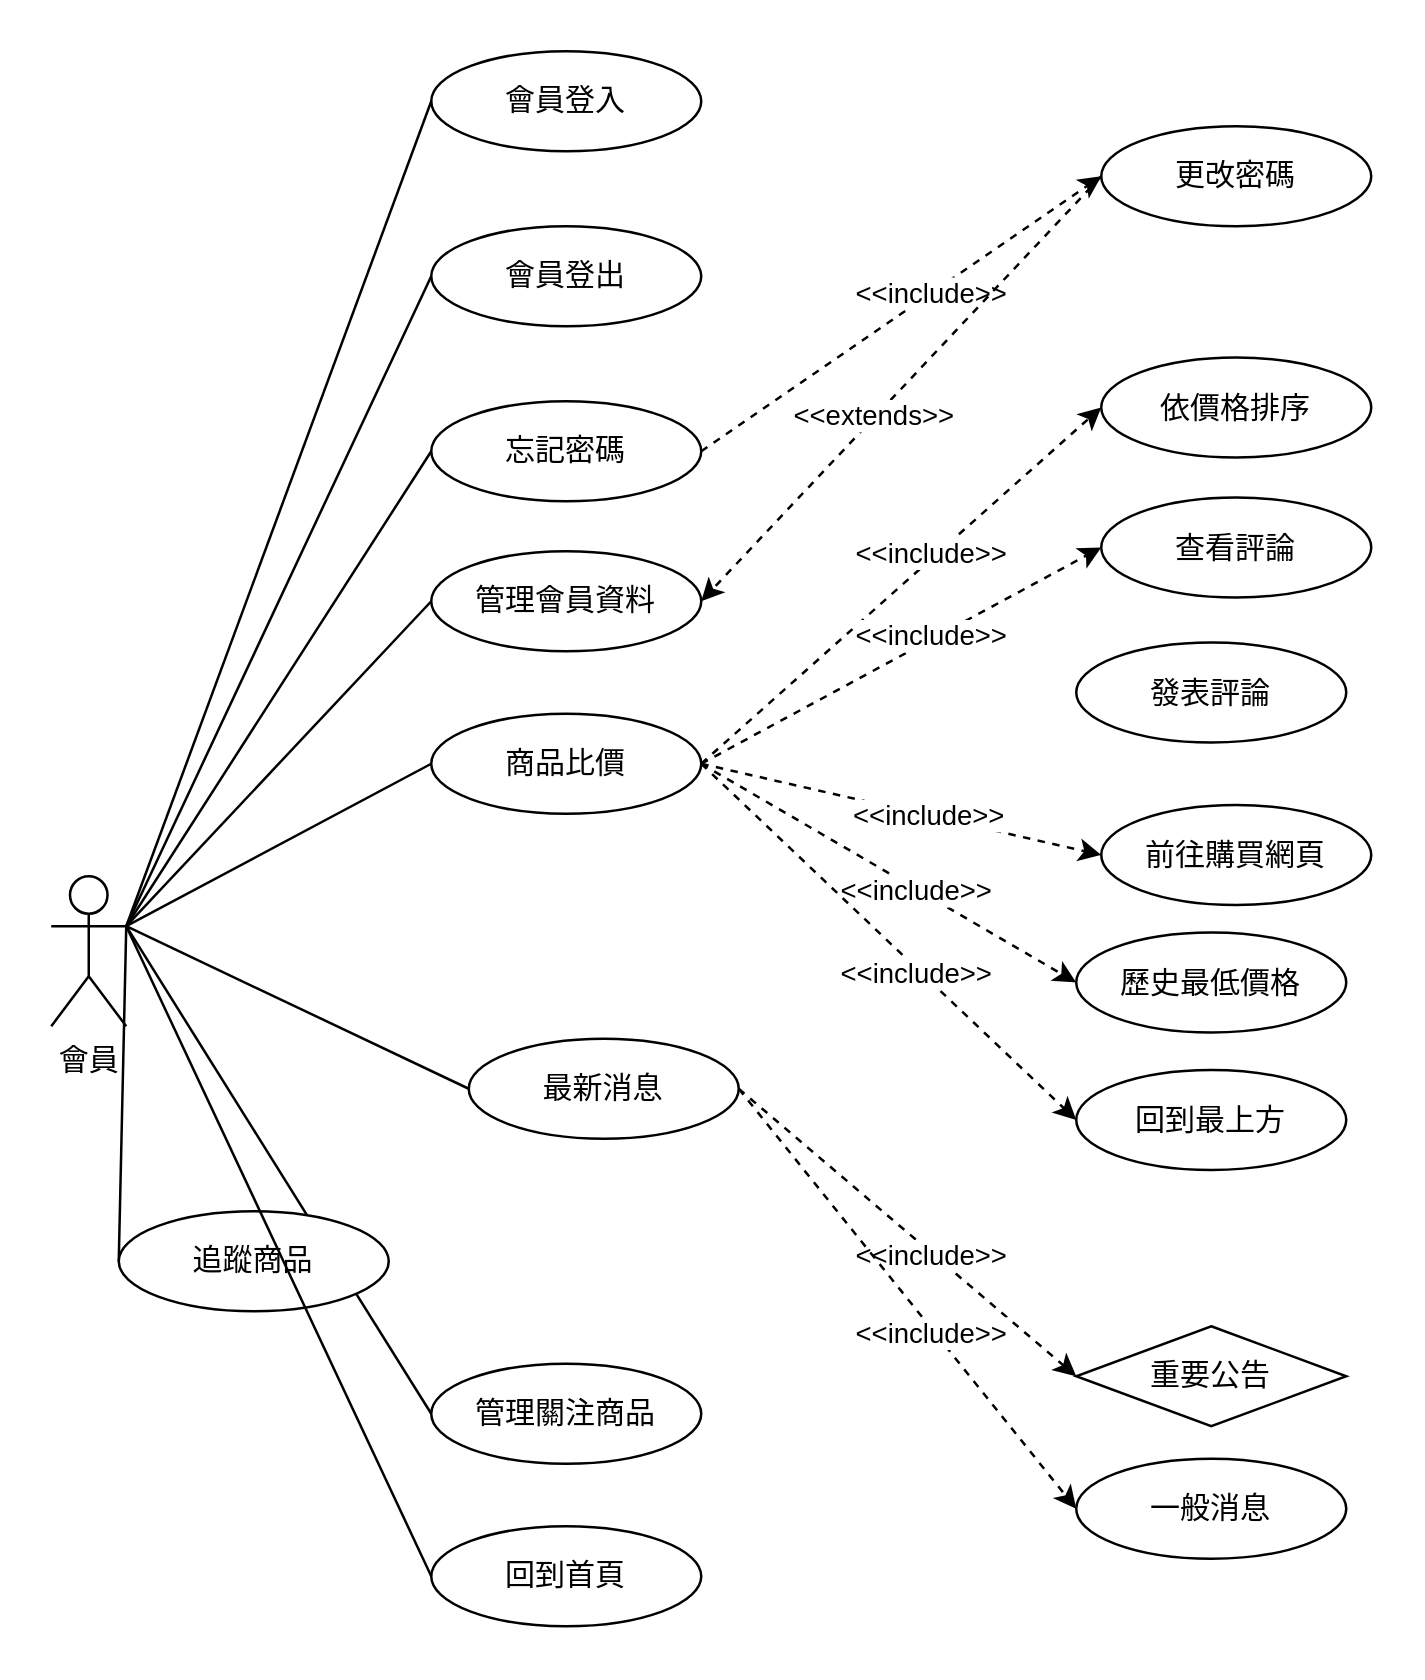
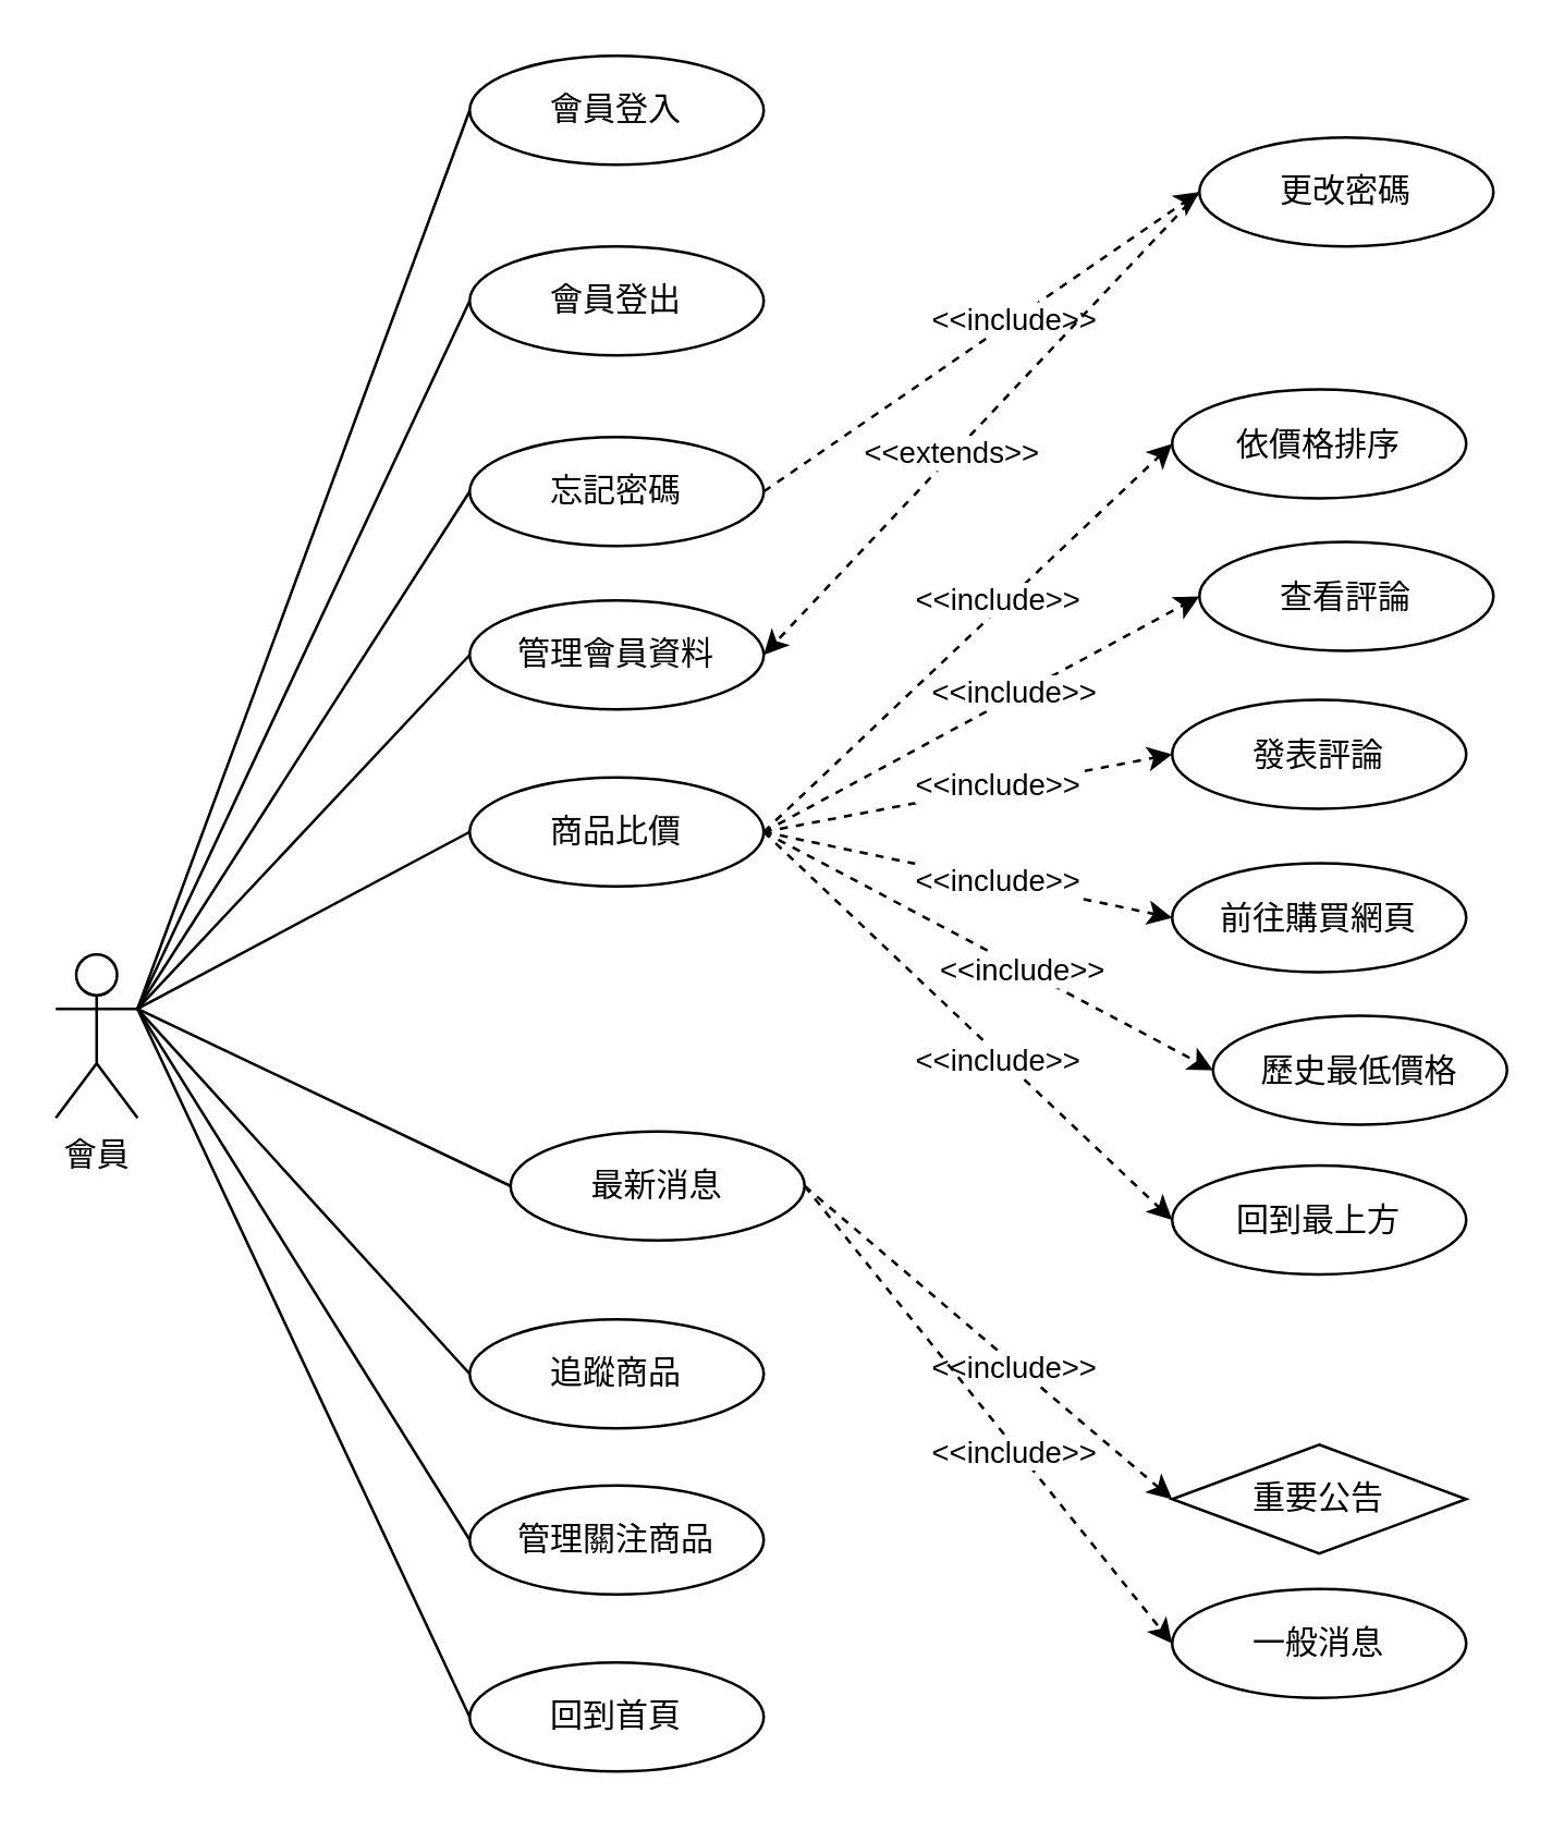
- <mxCell id="11" value="依價格排序" style="ellipse;whiteSpace=wrap;html=1;container=0;" parent="1" vertex="1"><mxGeometry x="440" y="142.5" width="108" height="40" as="geometry" /></mxCell>
+ <mxCell id="11" value="依價格排序" style="ellipse;whiteSpace=wrap;html=1;container=0;" parent="1" vertex="1"><mxGeometry x="430" y="142.5" width="108" height="40" as="geometry" /></mxCell>
+ <mxCell id="48" style="rounded=0;orthogonalLoop=1;jettySize=auto;html=1;entryX=0;entryY=0.5;entryDx=0;entryDy=0;dashed=1;exitX=1;exitY=0.5;exitDx=0;exitDy=0;" parent="1" source="9" target="39" edge="1"><mxGeometry relative="1" as="geometry"><mxPoint x="290" y="315" as="sourcePoint" /><mxPoint x="440" y="256" as="targetPoint" /></mxGeometry></mxCell>
+ <mxCell id="49" value="&amp;lt;&amp;lt;include&amp;gt;&amp;gt;" style="edgeLabel;html=1;align=center;verticalAlign=middle;resizable=0;points=[];rotation=0;container=0;" parent="48" vertex="1" connectable="0"><mxGeometry x="0.175" relative="1" as="geometry"><mxPoint x="-3" y="-1" as="offset" /></mxGeometry></mxCell>
- <mxCell id="35" value="前往購買網頁" style="ellipse;whiteSpace=wrap;html=1;container=0;" parent="1" vertex="1"><mxGeometry x="440" y="321.5" width="108" height="40" as="geometry" /></mxCell>
+ <mxCell id="35" value="前往購買網頁" style="ellipse;whiteSpace=wrap;html=1;container=0;" parent="1" vertex="1"><mxGeometry x="430" y="316.5" width="108" height="40" as="geometry" /></mxCell>
- <mxCell id="40" value="歷史最低價格" style="ellipse;whiteSpace=wrap;html=1;container=0;" parent="1" vertex="1"><mxGeometry x="430" y="372.5" width="108" height="40" as="geometry" /></mxCell>
+ <mxCell id="40" value="歷史最低價格" style="ellipse;whiteSpace=wrap;html=1;container=0;" parent="1" vertex="1"><mxGeometry x="445" y="372.5" width="108" height="40" as="geometry" /></mxCell>
- <mxCell id="34" value="追蹤商品" style="ellipse;whiteSpace=wrap;html=1;container=0;" parent="1" vertex="1"><mxGeometry x="47" y="484" width="108" height="40" as="geometry" /></mxCell>
+ <mxCell id="34" value="追蹤商品" style="ellipse;whiteSpace=wrap;html=1;container=0;" parent="1" vertex="1"><mxGeometry x="172" y="484" width="108" height="40" as="geometry" /></mxCell>
